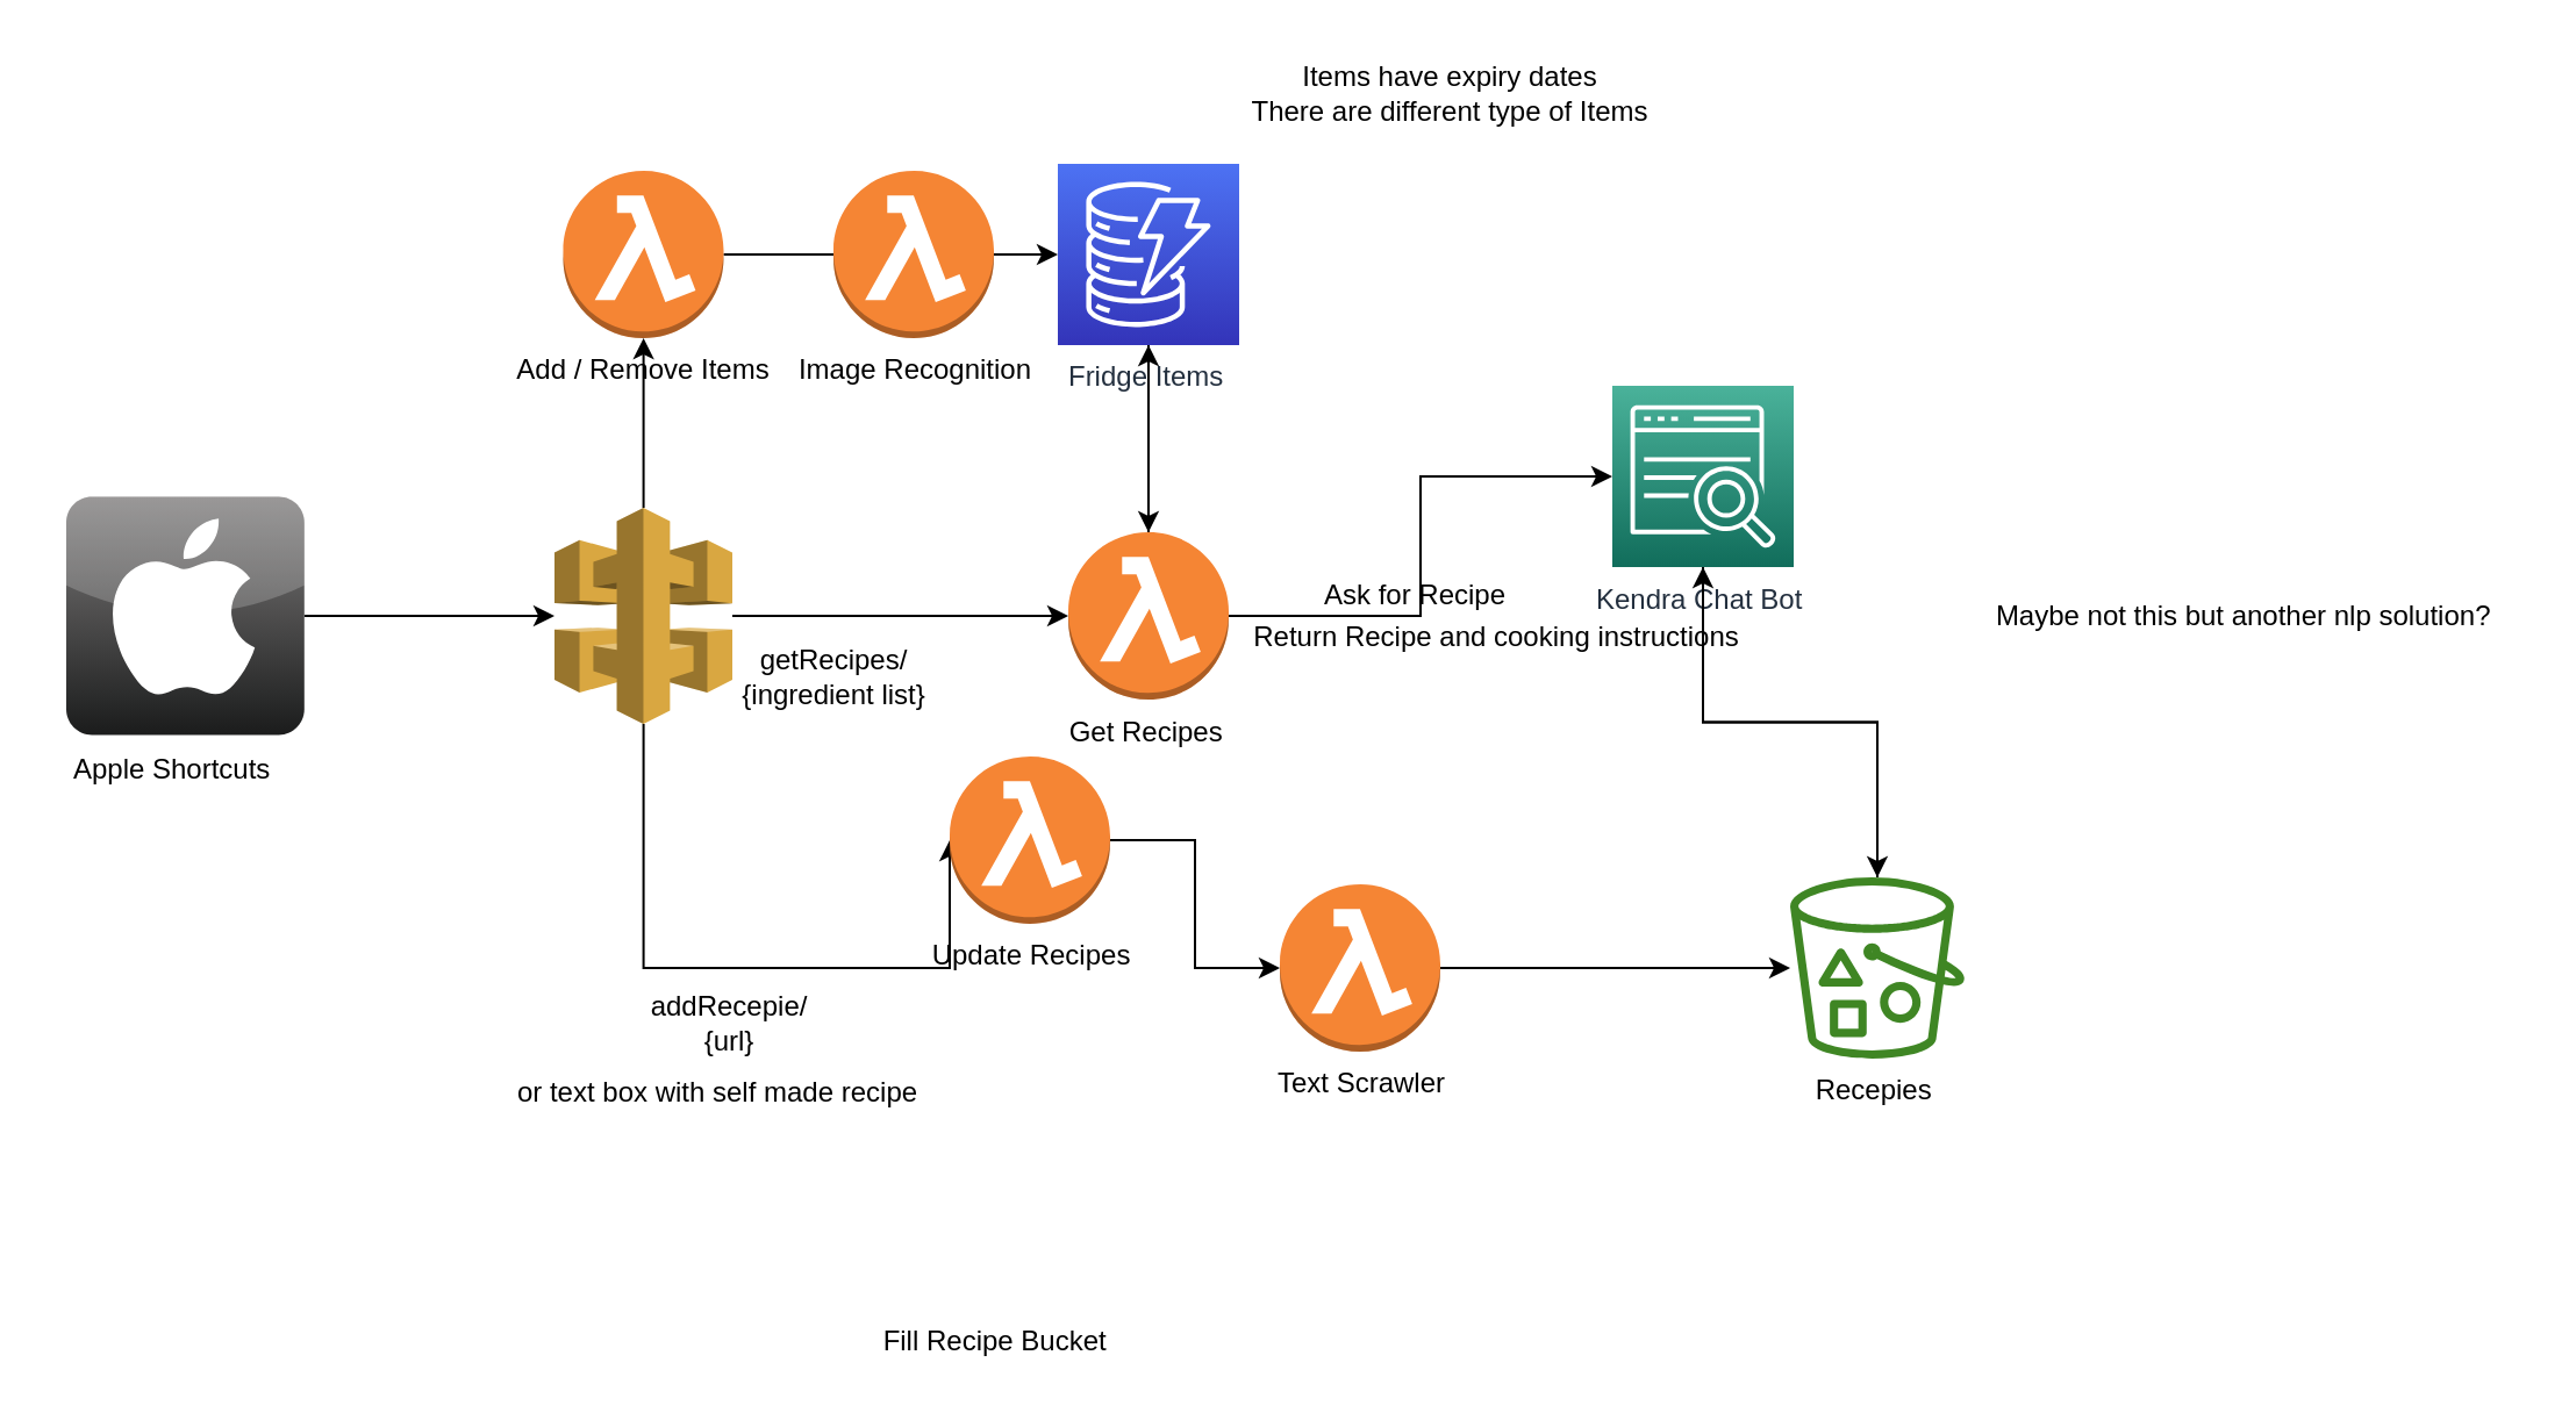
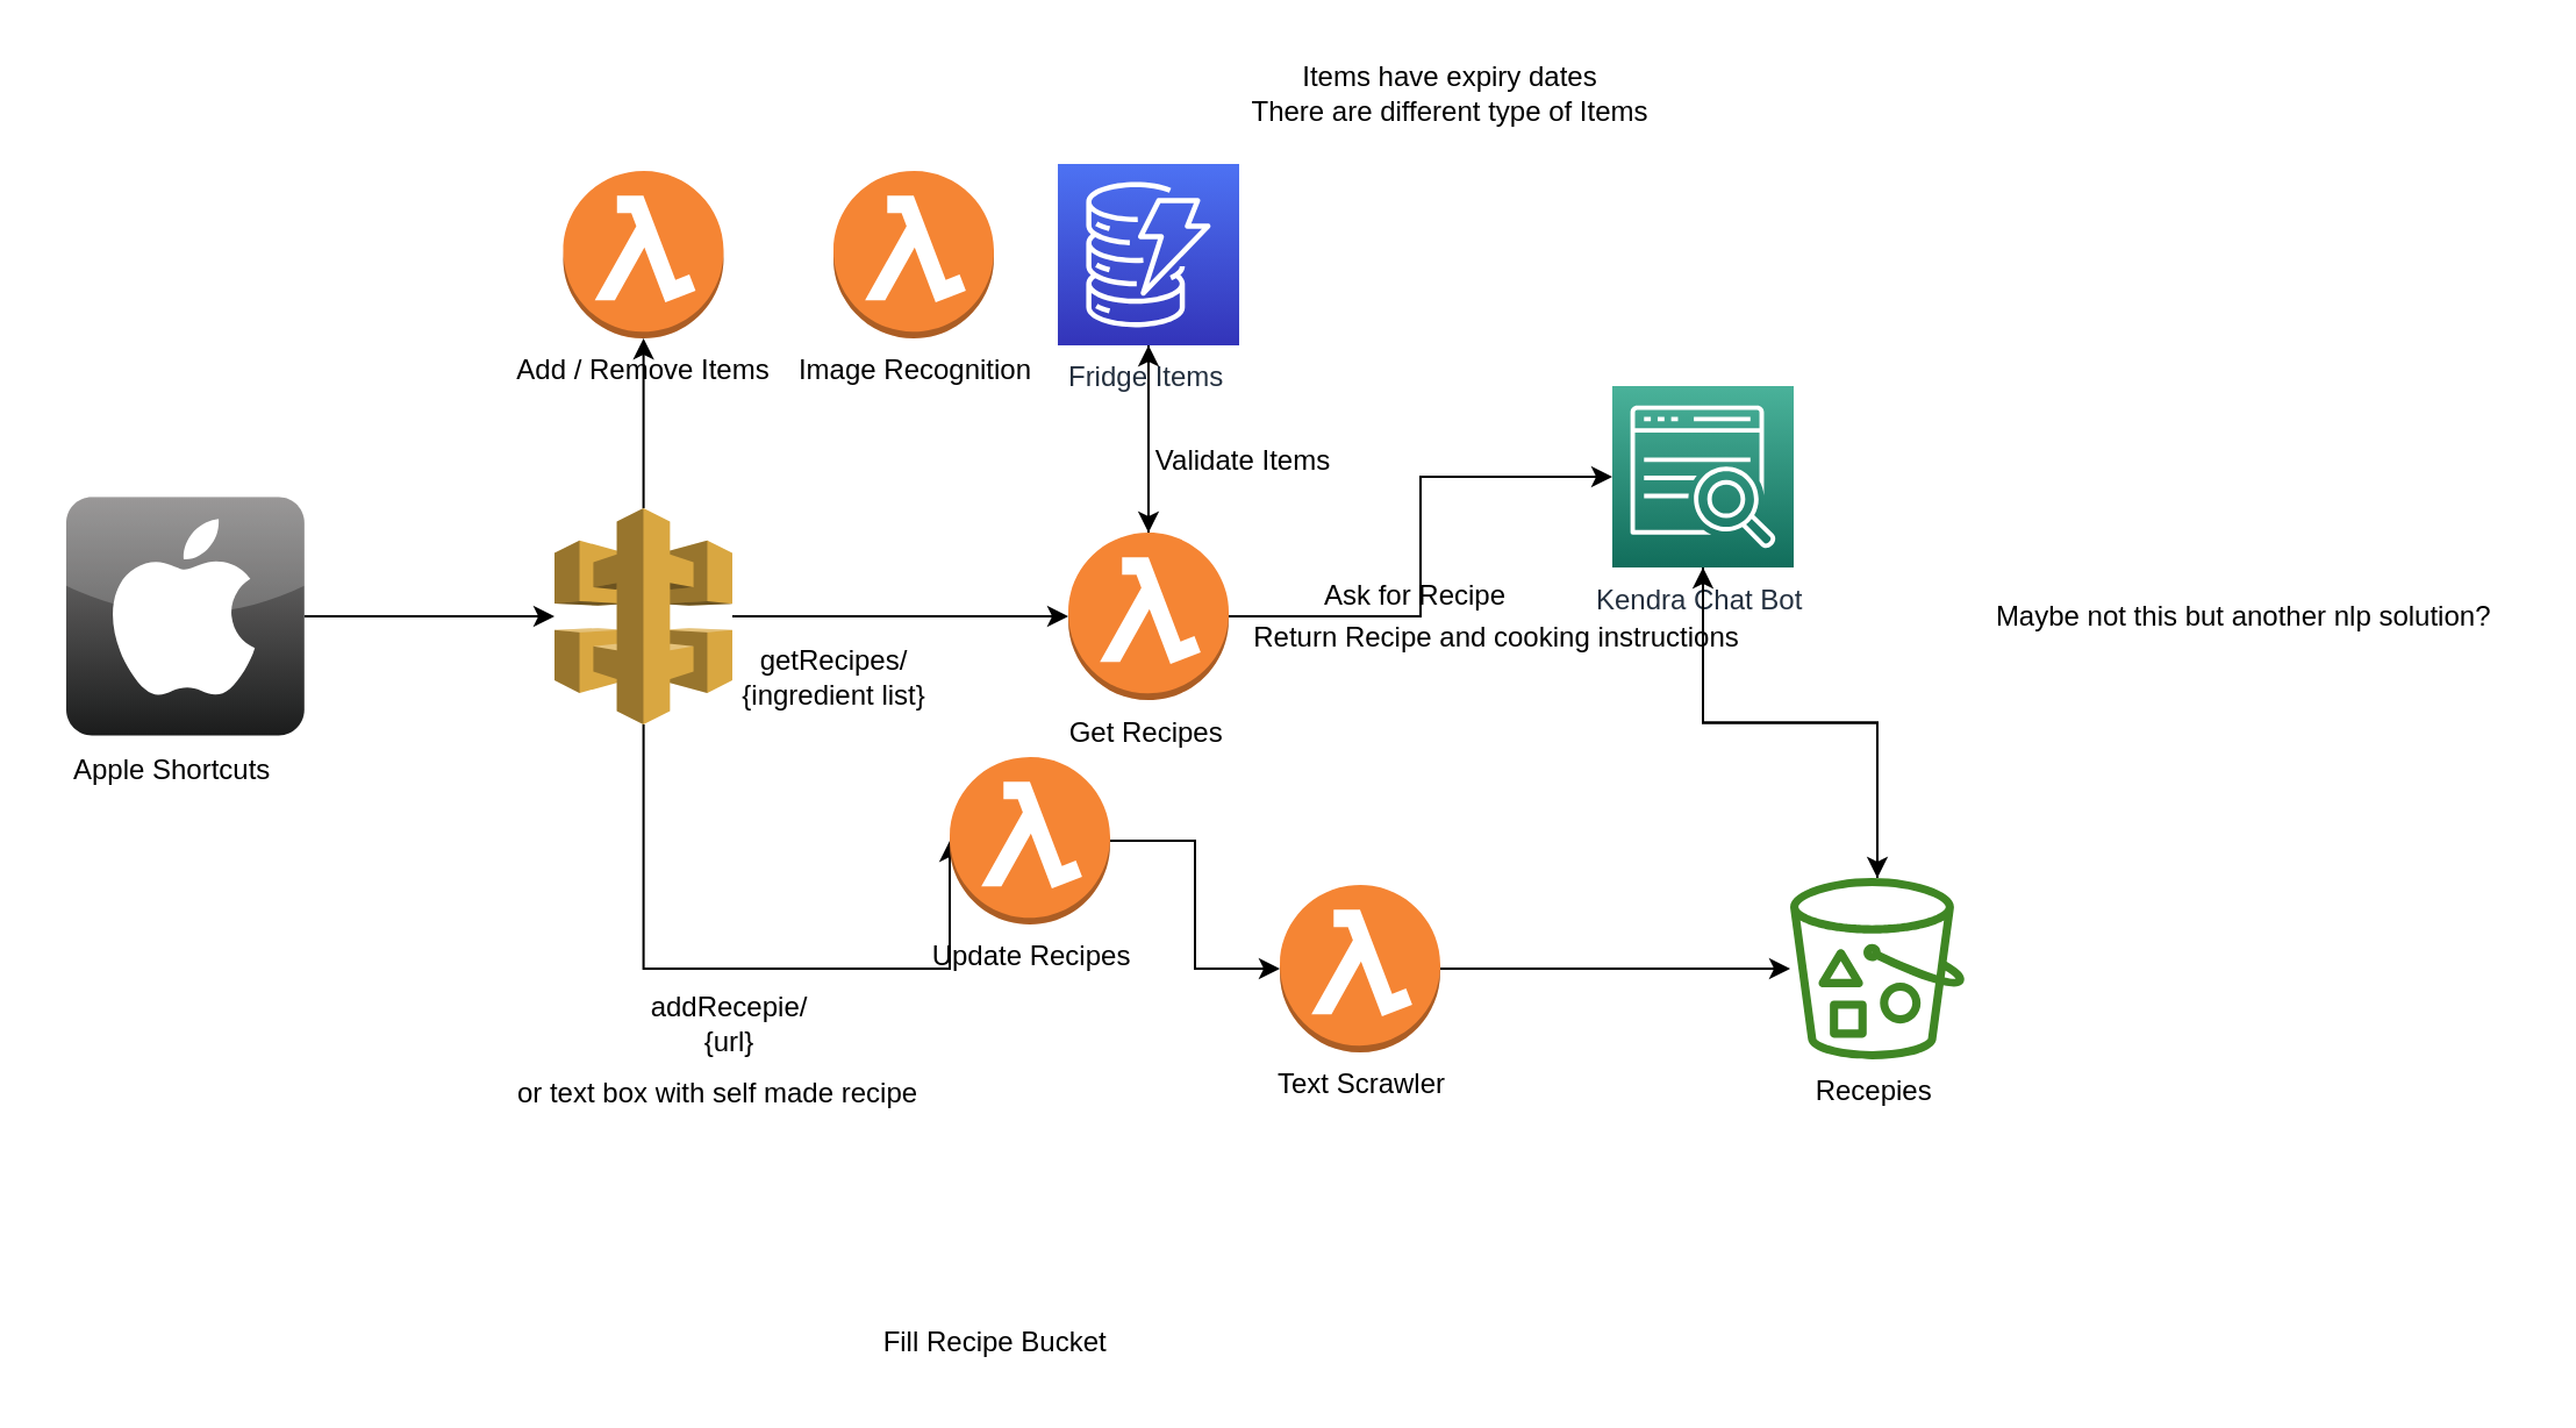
- <mxCell id="23" value="" style="edgeStyle=orthogonalEdgeStyle;rounded=0;orthogonalLoop=1;jettySize=auto;html=1;" edge="1" parent="1" source="24" target="8"><mxGeometry relative="1" as="geometry" /></mxCell>
+ <mxCell id="30" value="Validate Items" style="text;html=1;align=center;verticalAlign=middle;resizable=0;points=[];autosize=1;strokeColor=none;fillColor=none;" vertex="1" parent="1"><mxGeometry x="484" y="183.3" width="100" height="30" as="geometry" /></mxCell>
